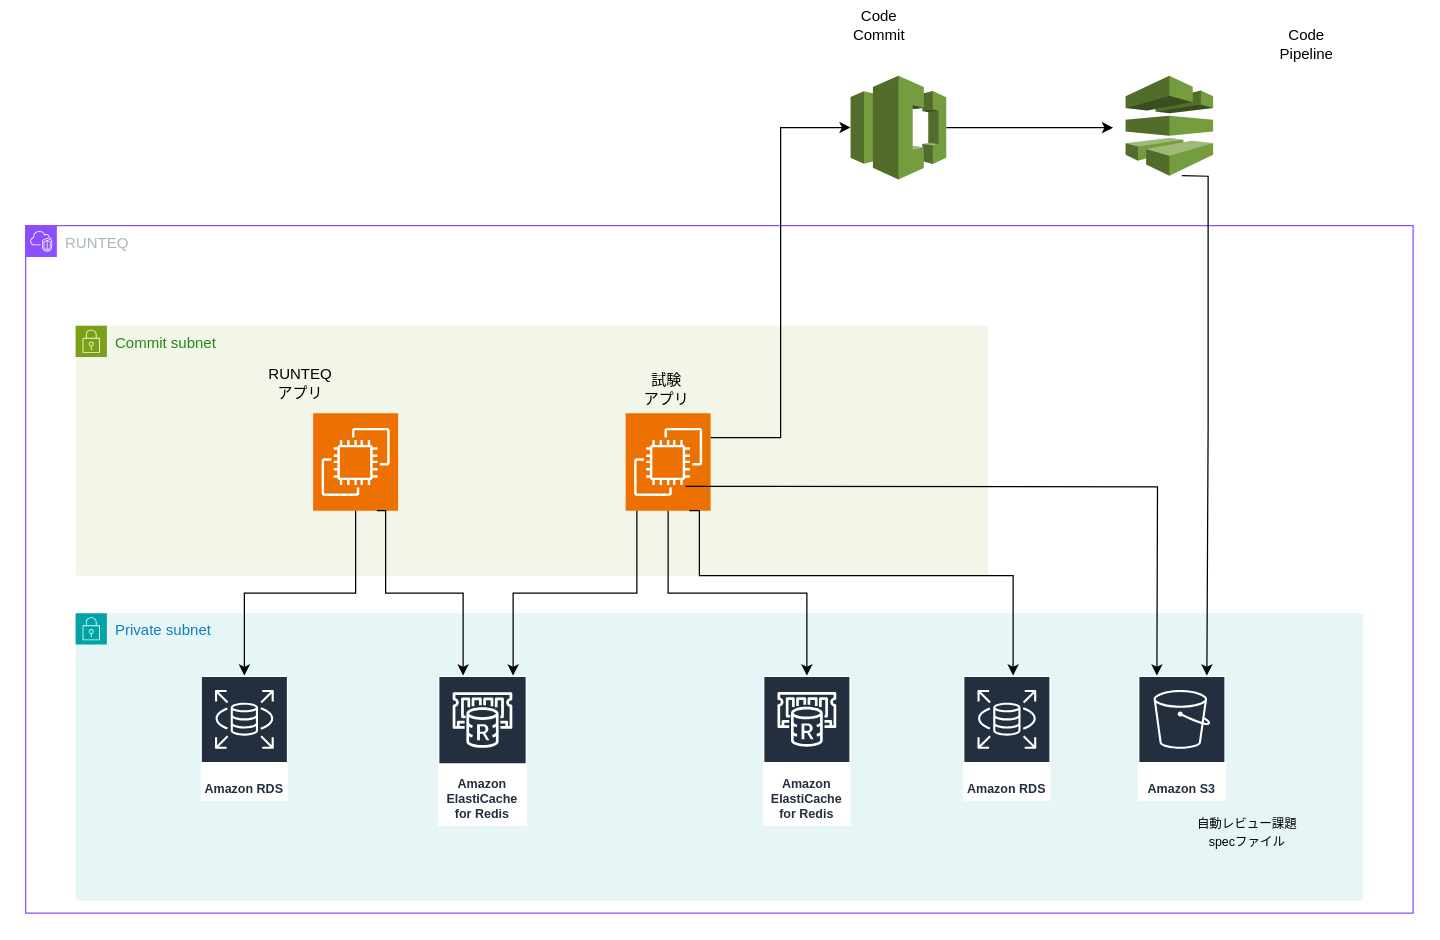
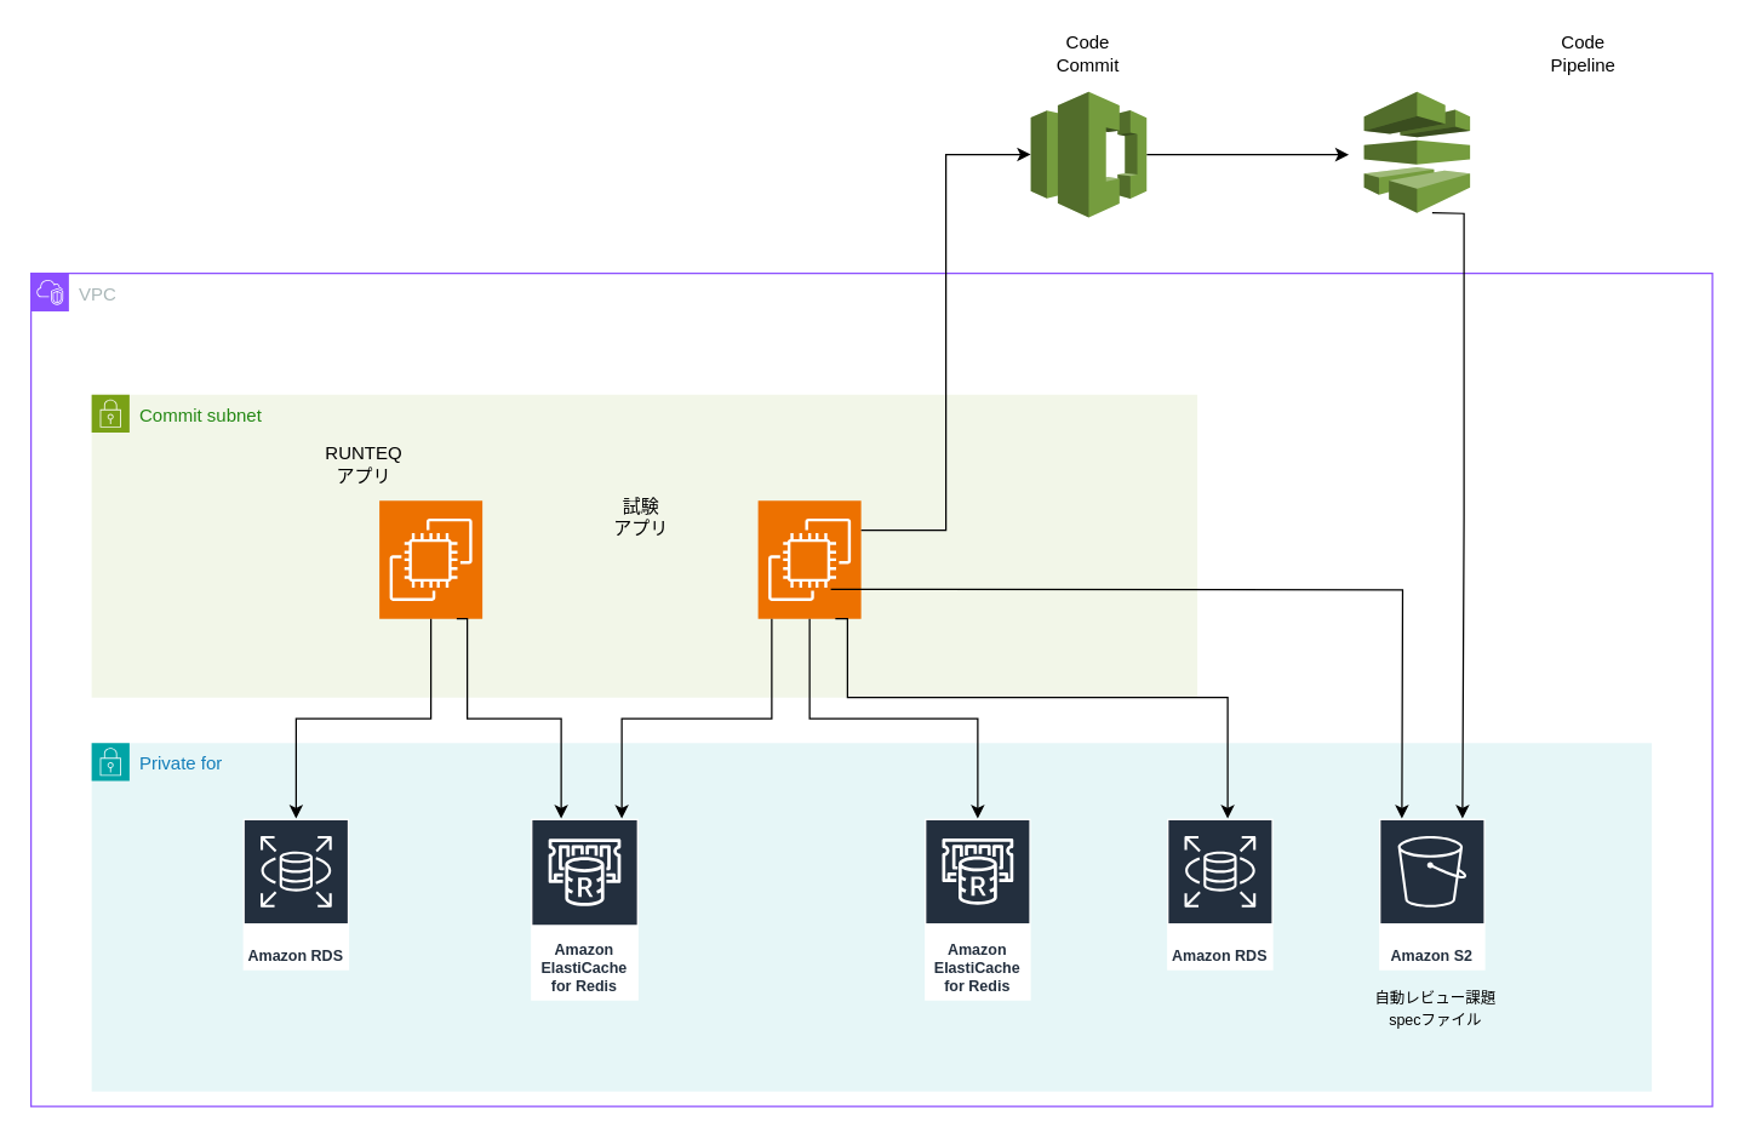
- <mxCell id="25" value="Code Commit" style="text;html=1;align=center;verticalAlign=middle;whiteSpace=wrap;rounded=0;" vertex="1" parent="1"><mxGeometry x="668.25" y="5" width="70" height="30" as="geometry" /></mxCell>
+ <mxCell id="25" value="Code Commit" style="text;html=1;align=center;verticalAlign=middle;whiteSpace=wrap;rounded=0;" vertex="1" parent="1"><mxGeometry x="683.25" y="20" width="70" height="30" as="geometry" /></mxCell>
- <mxCell id="2" value="RUNTEQ" style="points=[[0,0],[0.25,0],[0.5,0],[0.75,0],[1,0],[1,0.25],[1,0.5],[1,0.75],[1,1],[0.75,1],[0.5,1],[0.25,1],[0,1],[0,0.75],[0,0.5],[0,0.25]];outlineConnect=0;gradientColor=none;html=1;whiteSpace=wrap;fontSize=12;fontStyle=0;container=1;pointerEvents=0;collapsible=0;recursiveResize=0;shape=mxgraph.aws4.group;grIcon=mxgraph.aws4.group_vpc2;strokeColor=#8C4FFF;fillColor=none;verticalAlign=top;align=left;spacingLeft=30;fontColor=#AAB7B8;dashed=0;" parent="1" vertex="1"><mxGeometry x="20" y="180" width="1110" height="550" as="geometry" /></mxCell>
+ <mxCell id="2" value="VPC" style="points=[[0,0],[0.25,0],[0.5,0],[0.75,0],[1,0],[1,0.25],[1,0.5],[1,0.75],[1,1],[0.75,1],[0.5,1],[0.25,1],[0,1],[0,0.75],[0,0.5],[0,0.25]];outlineConnect=0;gradientColor=none;html=1;whiteSpace=wrap;fontSize=12;fontStyle=0;container=1;pointerEvents=0;collapsible=0;recursiveResize=0;shape=mxgraph.aws4.group;grIcon=mxgraph.aws4.group_vpc2;strokeColor=#8C4FFF;fillColor=none;verticalAlign=top;align=left;spacingLeft=30;fontColor=#AAB7B8;dashed=0;" parent="1" vertex="1"><mxGeometry x="20" y="180" width="1110" height="550" as="geometry" /></mxCell>
- <mxCell id="7" value="試験&lt;br&gt;アプリ" style="text;html=1;align=center;verticalAlign=middle;whiteSpace=wrap;rounded=0;" vertex="1" parent="3"><mxGeometry x="438" y="36" width="70" height="30" as="geometry" /></mxCell>
+ <mxCell id="7" value="試験&lt;br&gt;アプリ" style="text;html=1;align=center;verticalAlign=middle;whiteSpace=wrap;rounded=0;" vertex="1" parent="3"><mxGeometry x="328" y="66" width="70" height="30" as="geometry" /></mxCell>
- <mxCell id="8" value="Private subnet" style="points=[[0,0],[0.25,0],[0.5,0],[0.75,0],[1,0],[1,0.25],[1,0.5],[1,0.75],[1,1],[0.75,1],[0.5,1],[0.25,1],[0,1],[0,0.75],[0,0.5],[0,0.25]];outlineConnect=0;gradientColor=none;html=1;whiteSpace=wrap;fontSize=12;fontStyle=0;container=1;pointerEvents=0;collapsible=0;recursiveResize=0;shape=mxgraph.aws4.group;grIcon=mxgraph.aws4.group_security_group;grStroke=0;strokeColor=#00A4A6;fillColor=#E6F6F7;verticalAlign=top;align=left;spacingLeft=30;fontColor=#147EBA;dashed=0;" parent="2" vertex="1"><mxGeometry x="40" y="310" width="1030" height="230" as="geometry" /></mxCell>
+ <mxCell id="8" value="Private for" style="points=[[0,0],[0.25,0],[0.5,0],[0.75,0],[1,0],[1,0.25],[1,0.5],[1,0.75],[1,1],[0.75,1],[0.5,1],[0.25,1],[0,1],[0,0.75],[0,0.5],[0,0.25]];outlineConnect=0;gradientColor=none;html=1;whiteSpace=wrap;fontSize=12;fontStyle=0;container=1;pointerEvents=0;collapsible=0;recursiveResize=0;shape=mxgraph.aws4.group;grIcon=mxgraph.aws4.group_security_group;grStroke=0;strokeColor=#00A4A6;fillColor=#E6F6F7;verticalAlign=top;align=left;spacingLeft=30;fontColor=#147EBA;dashed=0;" parent="2" vertex="1"><mxGeometry x="40" y="310" width="1030" height="230" as="geometry" /></mxCell>
- <mxCell id="14" value="Amazon S3" style="sketch=0;outlineConnect=0;fontColor=#232F3E;gradientColor=none;strokeColor=#ffffff;fillColor=#232F3E;dashed=0;verticalLabelPosition=middle;verticalAlign=bottom;align=center;html=1;whiteSpace=wrap;fontSize=10;fontStyle=1;spacing=3;shape=mxgraph.aws4.productIcon;prIcon=mxgraph.aws4.s3;" parent="8" vertex="1"><mxGeometry x="850" y="50" width="70" height="100" as="geometry" /></mxCell>
+ <mxCell id="14" value="Amazon S2" style="sketch=0;outlineConnect=0;fontColor=#232F3E;gradientColor=none;strokeColor=#ffffff;fillColor=#232F3E;dashed=0;verticalLabelPosition=middle;verticalAlign=bottom;align=center;html=1;whiteSpace=wrap;fontSize=10;fontStyle=1;spacing=3;shape=mxgraph.aws4.productIcon;prIcon=mxgraph.aws4.s3;" parent="8" vertex="1"><mxGeometry x="850" y="50" width="70" height="100" as="geometry" /></mxCell>
- <mxCell id="13" value="&lt;font style=&quot;font-size: 10px;&quot;&gt;自動レビュー課題&lt;br&gt;specファイル&lt;/font&gt;" style="text;html=1;align=center;verticalAlign=middle;whiteSpace=wrap;rounded=0;" vertex="1" parent="8"><mxGeometry x="895" y="160" width="85" height="30" as="geometry" /></mxCell>
+ <mxCell id="13" value="&lt;font style=&quot;font-size: 10px;&quot;&gt;自動レビュー課題&lt;br&gt;specファイル&lt;/font&gt;" style="text;html=1;align=center;verticalAlign=middle;whiteSpace=wrap;rounded=0;" vertex="1" parent="8"><mxGeometry x="845" y="160" width="85" height="30" as="geometry" /></mxCell>
